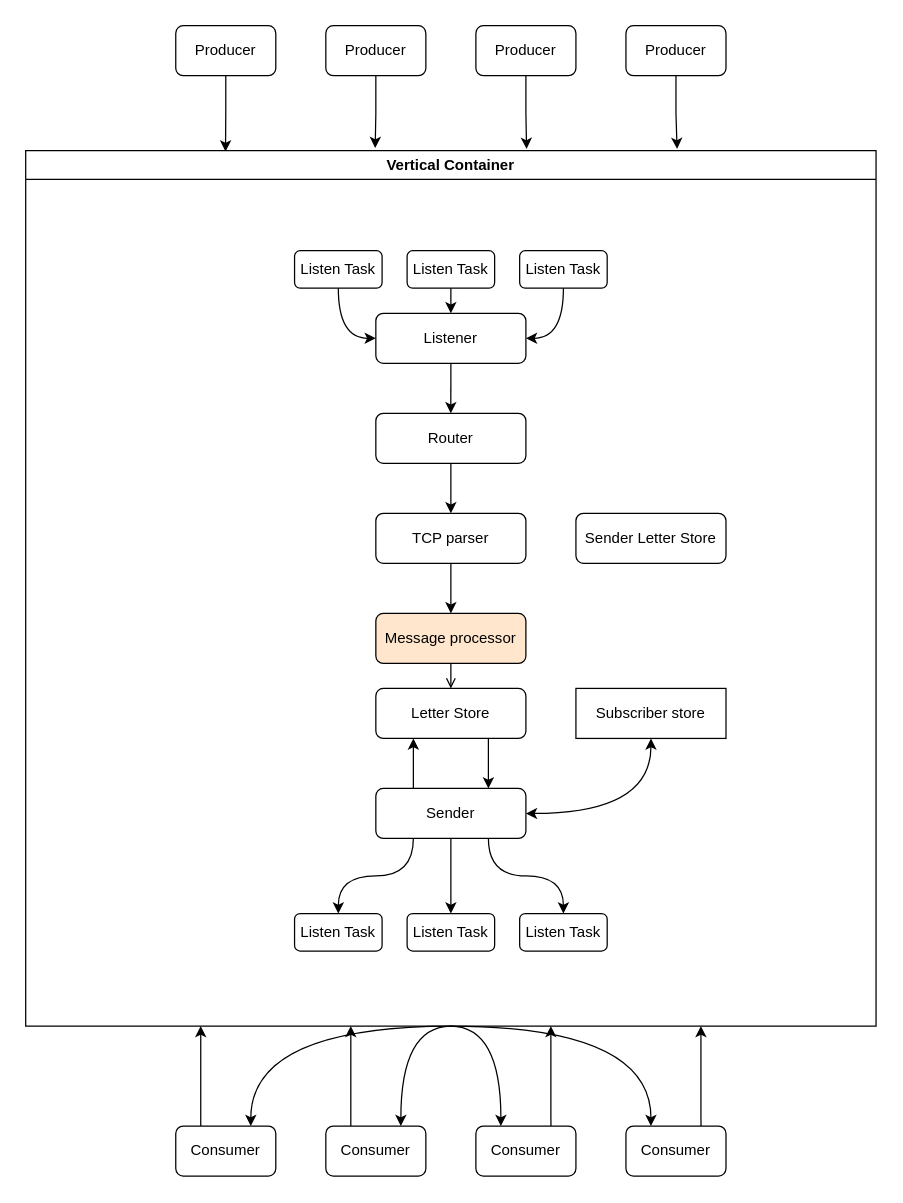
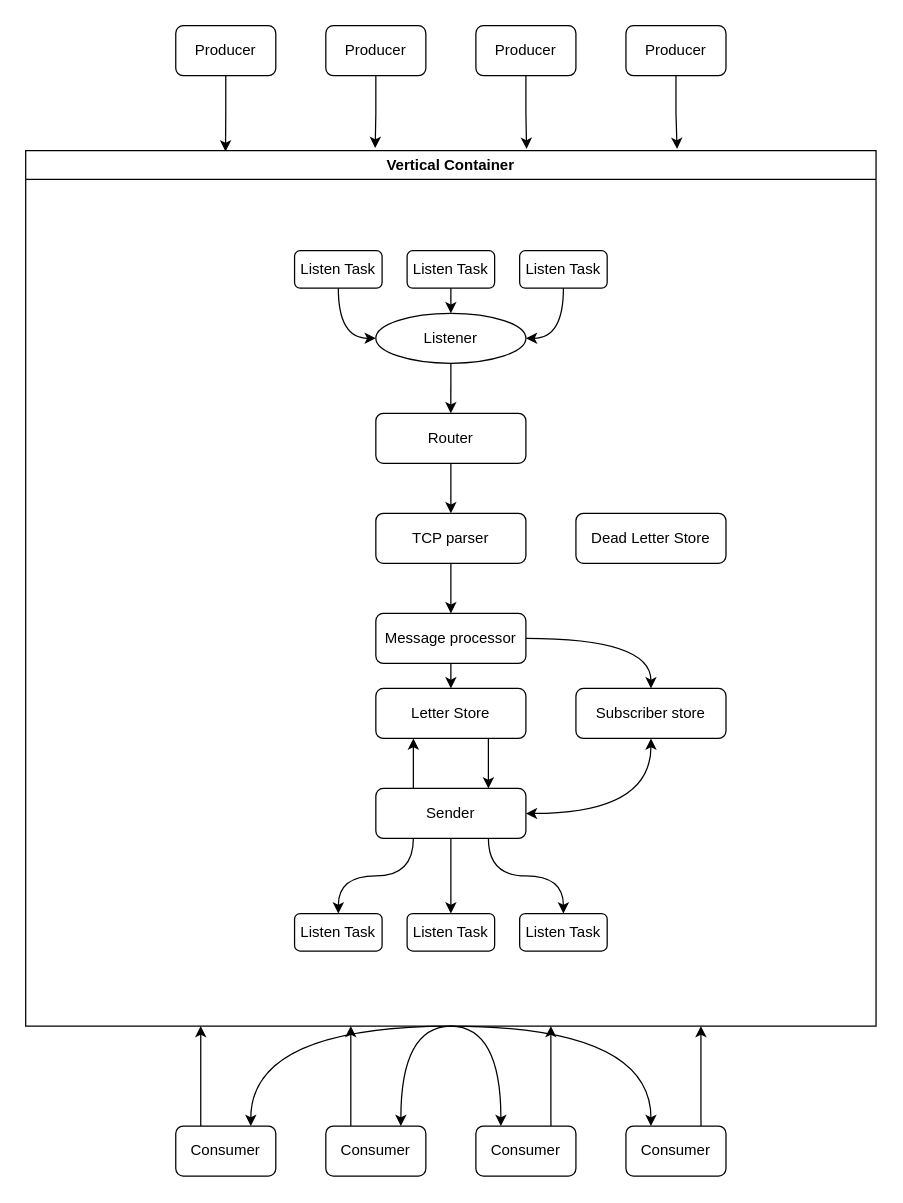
- <mxCell id="16" value="Listener" style="rounded=1;whiteSpace=wrap;html=1;" parent="14" vertex="1"><mxGeometry x="280" y="130" width="120" height="40" as="geometry" /></mxCell>
+ <mxCell id="16" value="Listener" style="ellipse;whiteSpace=wrap;html=1;" parent="14" vertex="1"><mxGeometry x="280" y="130" width="120" height="40" as="geometry" /></mxCell>
- <mxCell id="32" value="Sender Letter Store" style="rounded=1;whiteSpace=wrap;html=1;" parent="14" vertex="1"><mxGeometry x="440" y="290" width="120" height="40" as="geometry" /></mxCell>
+ <mxCell id="32" value="Dead Letter Store" style="rounded=1;whiteSpace=wrap;html=1;" parent="14" vertex="1"><mxGeometry x="440" y="290" width="120" height="40" as="geometry" /></mxCell>
- <mxCell id="22" value="Message processor" style="rounded=1;whiteSpace=wrap;html=1;fillColor=#ffe6cc;" parent="14" vertex="1"><mxGeometry x="280" y="370" width="120" height="40" as="geometry" /></mxCell>
+ <mxCell id="22" value="Message processor" style="rounded=1;whiteSpace=wrap;html=1;" parent="14" vertex="1"><mxGeometry x="280" y="370" width="120" height="40" as="geometry" /></mxCell>
+ <mxCell id="21" style="edgeStyle=orthogonalEdgeStyle;curved=1;rounded=0;orthogonalLoop=1;jettySize=auto;html=1;exitX=1;exitY=0.5;exitDx=0;exitDy=0;entryX=0.5;entryY=0;entryDx=0;entryDy=0;" parent="14" source="22" target="24" edge="1"><mxGeometry relative="1" as="geometry" /></mxCell>
- <mxCell id="20" style="edgeStyle=orthogonalEdgeStyle;curved=1;rounded=0;orthogonalLoop=1;jettySize=auto;html=1;exitX=0.5;exitY=1;exitDx=0;exitDy=0;entryX=0.5;entryY=0;entryDx=0;entryDy=0;endArrow=open;" parent="14" source="22" target="26" edge="1"><mxGeometry relative="1" as="geometry" /></mxCell>
+ <mxCell id="20" style="edgeStyle=orthogonalEdgeStyle;curved=1;rounded=0;orthogonalLoop=1;jettySize=auto;html=1;exitX=0.5;exitY=1;exitDx=0;exitDy=0;entryX=0.5;entryY=0;entryDx=0;entryDy=0;" parent="14" source="22" target="26" edge="1"><mxGeometry relative="1" as="geometry" /></mxCell>
- <mxCell id="24" value="Subscriber store" style="whiteSpace=wrap;html=1;rounded=0;" parent="14" vertex="1"><mxGeometry x="440" y="430" width="120" height="40" as="geometry" /></mxCell>
+ <mxCell id="24" value="Subscriber store" style="rounded=1;whiteSpace=wrap;html=1;" parent="14" vertex="1"><mxGeometry x="440" y="430" width="120" height="40" as="geometry" /></mxCell>
